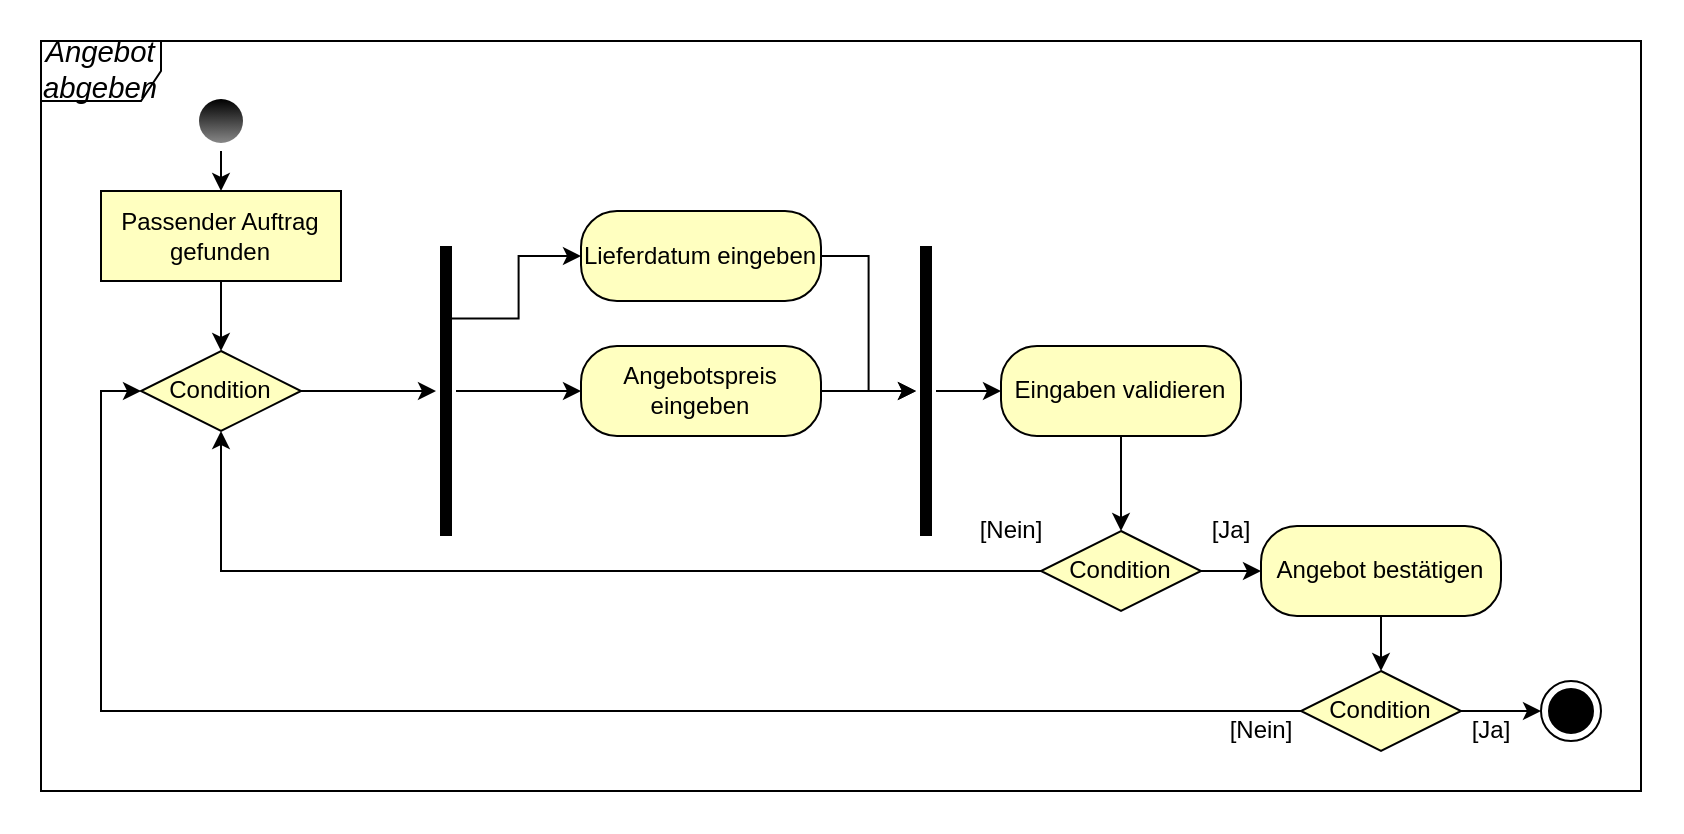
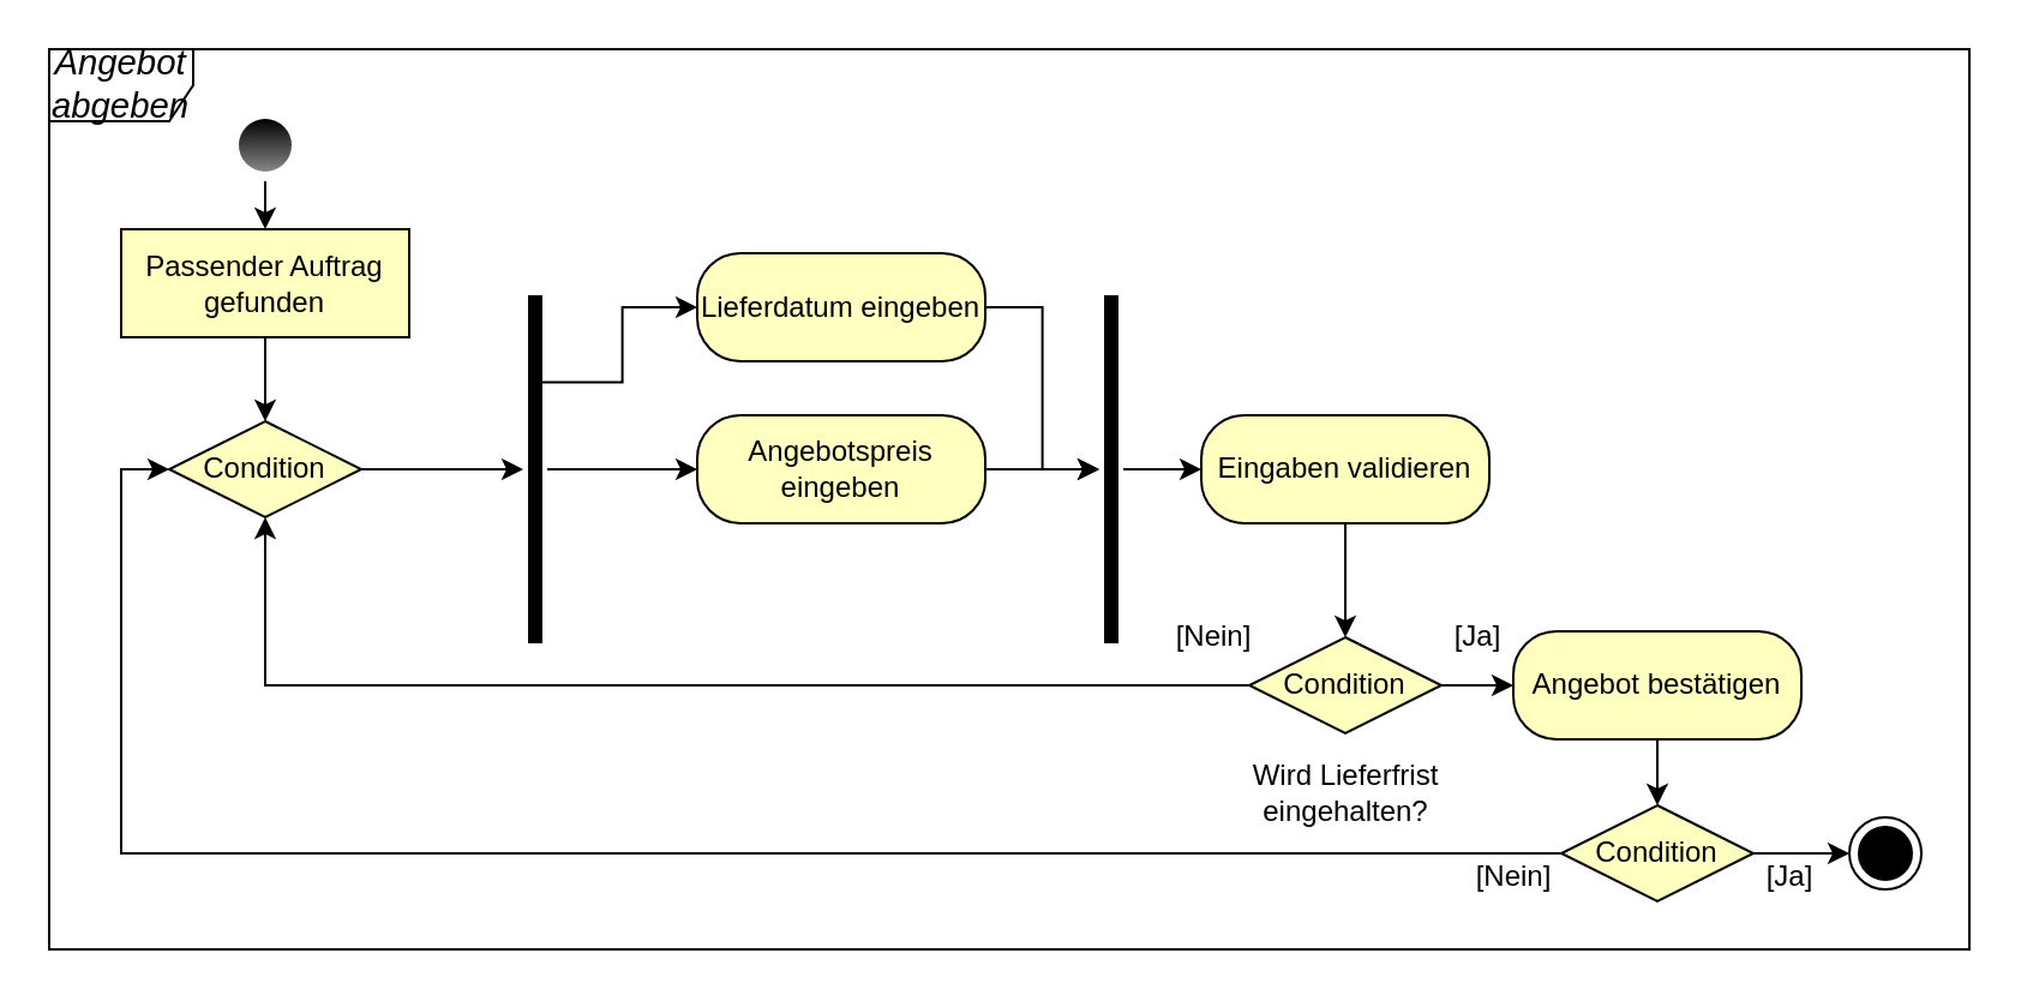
+ <mxCell id="26" value="Wird Lieferfrist&lt;br&gt;eingehalten?" style="text;html=1;align=center;verticalAlign=middle;resizable=0;points=[];autosize=1;" vertex="1" parent="1"><mxGeometry x="515" y="315" width="90" height="30" as="geometry" /></mxCell>
